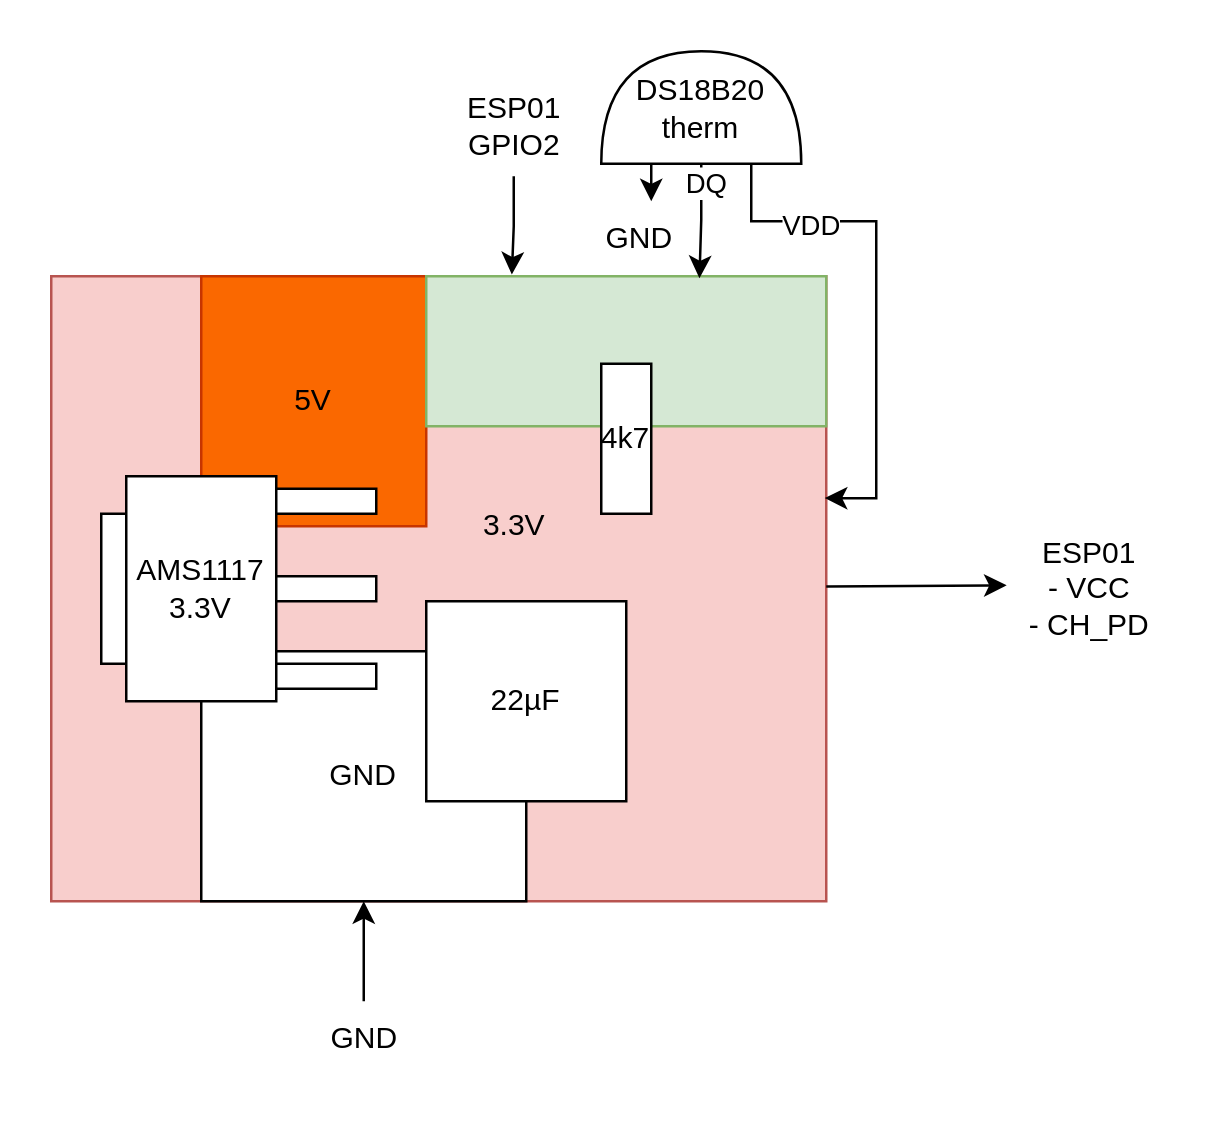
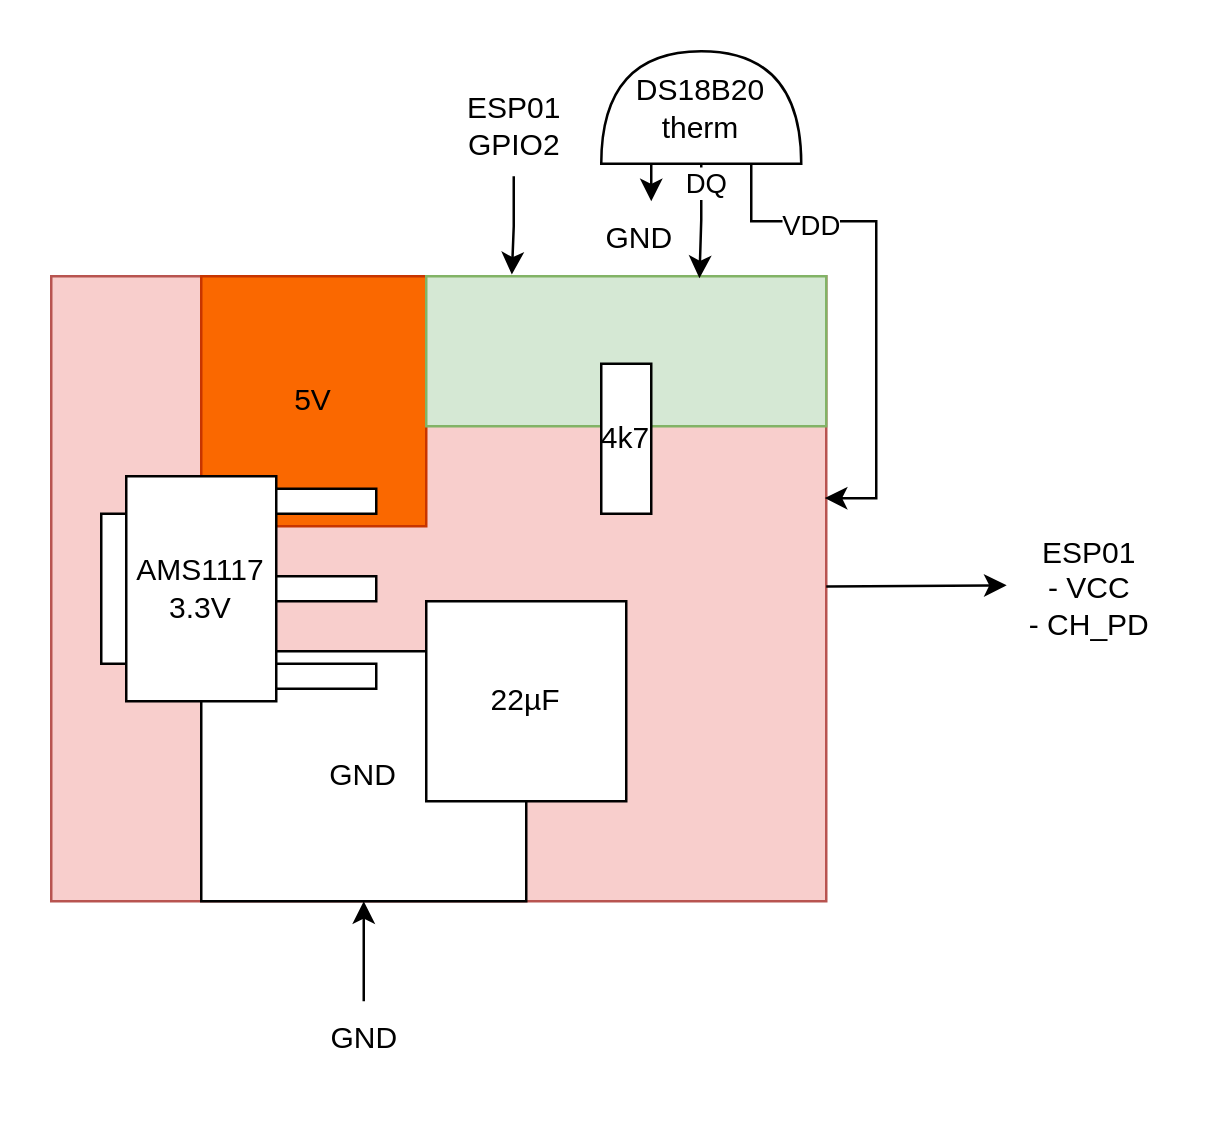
- <mxCell id="10" value="3.3V" style="text;html=1;align=center;verticalAlign=middle;resizable=0;points=[];autosize=1;strokeColor=none;fillColor=none;" vertex="1" parent="1"><mxGeometry x="180" y="195" width="50" height="30" as="geometry" /></mxCell>
